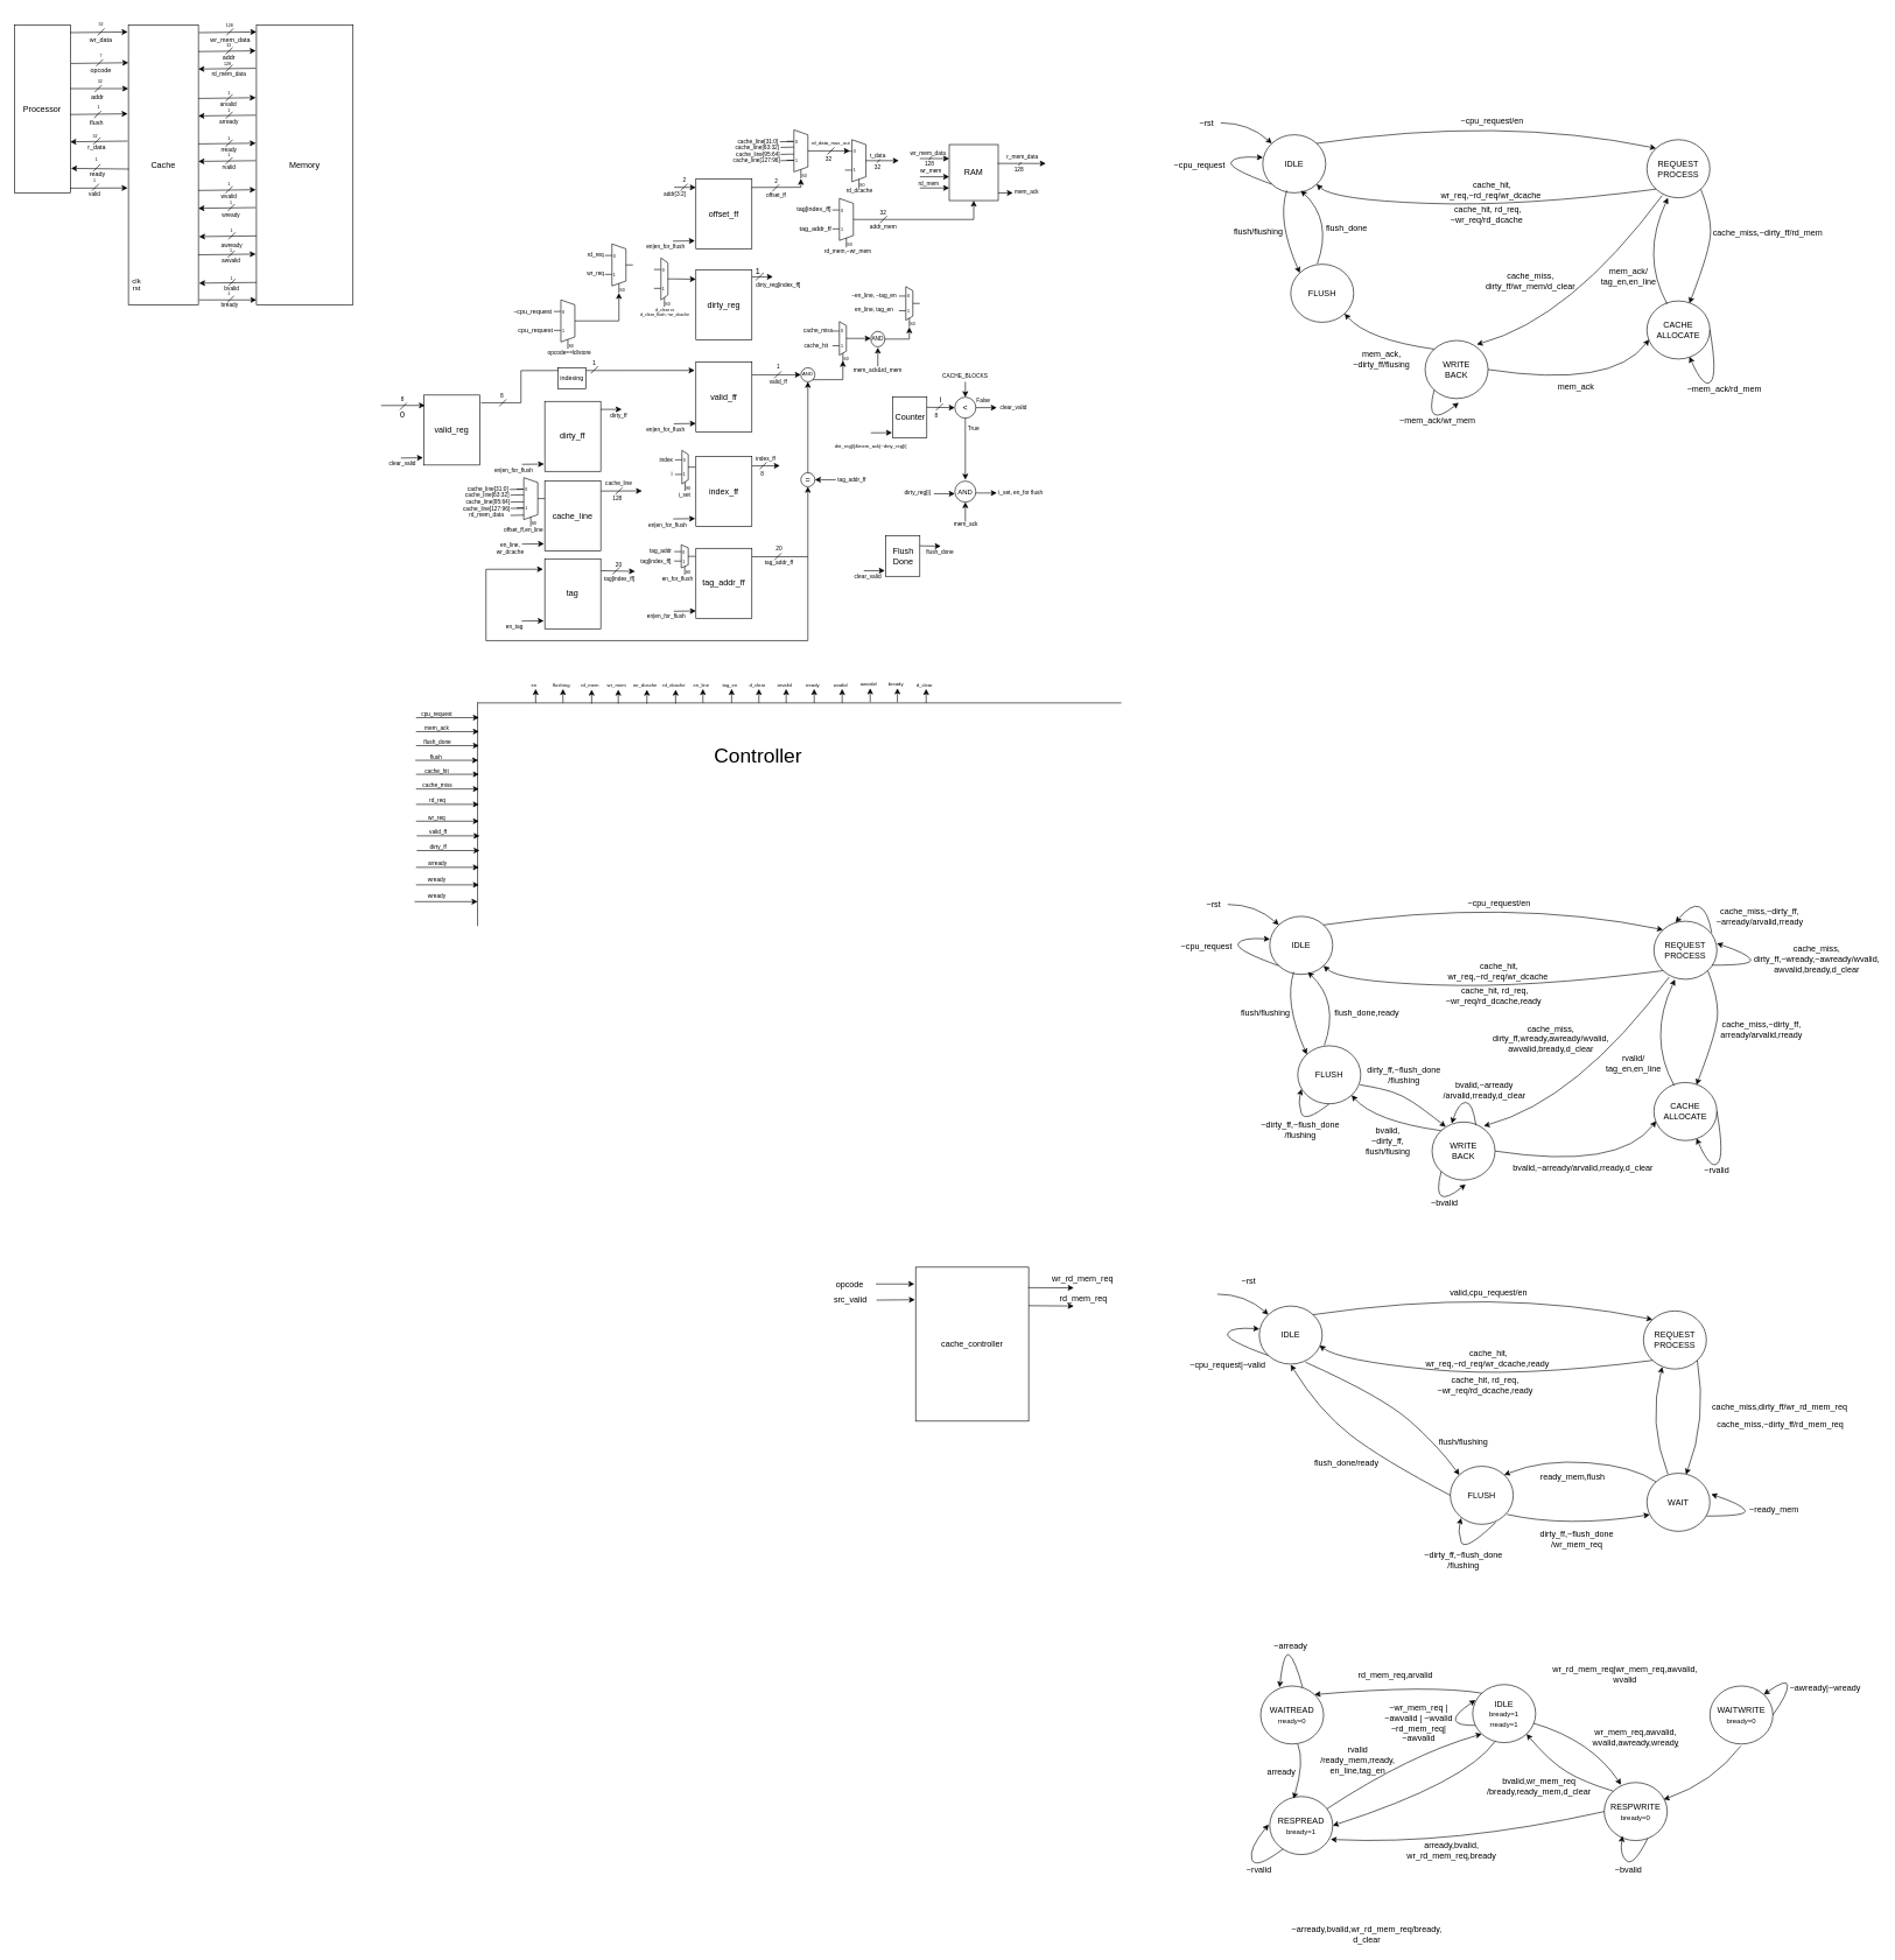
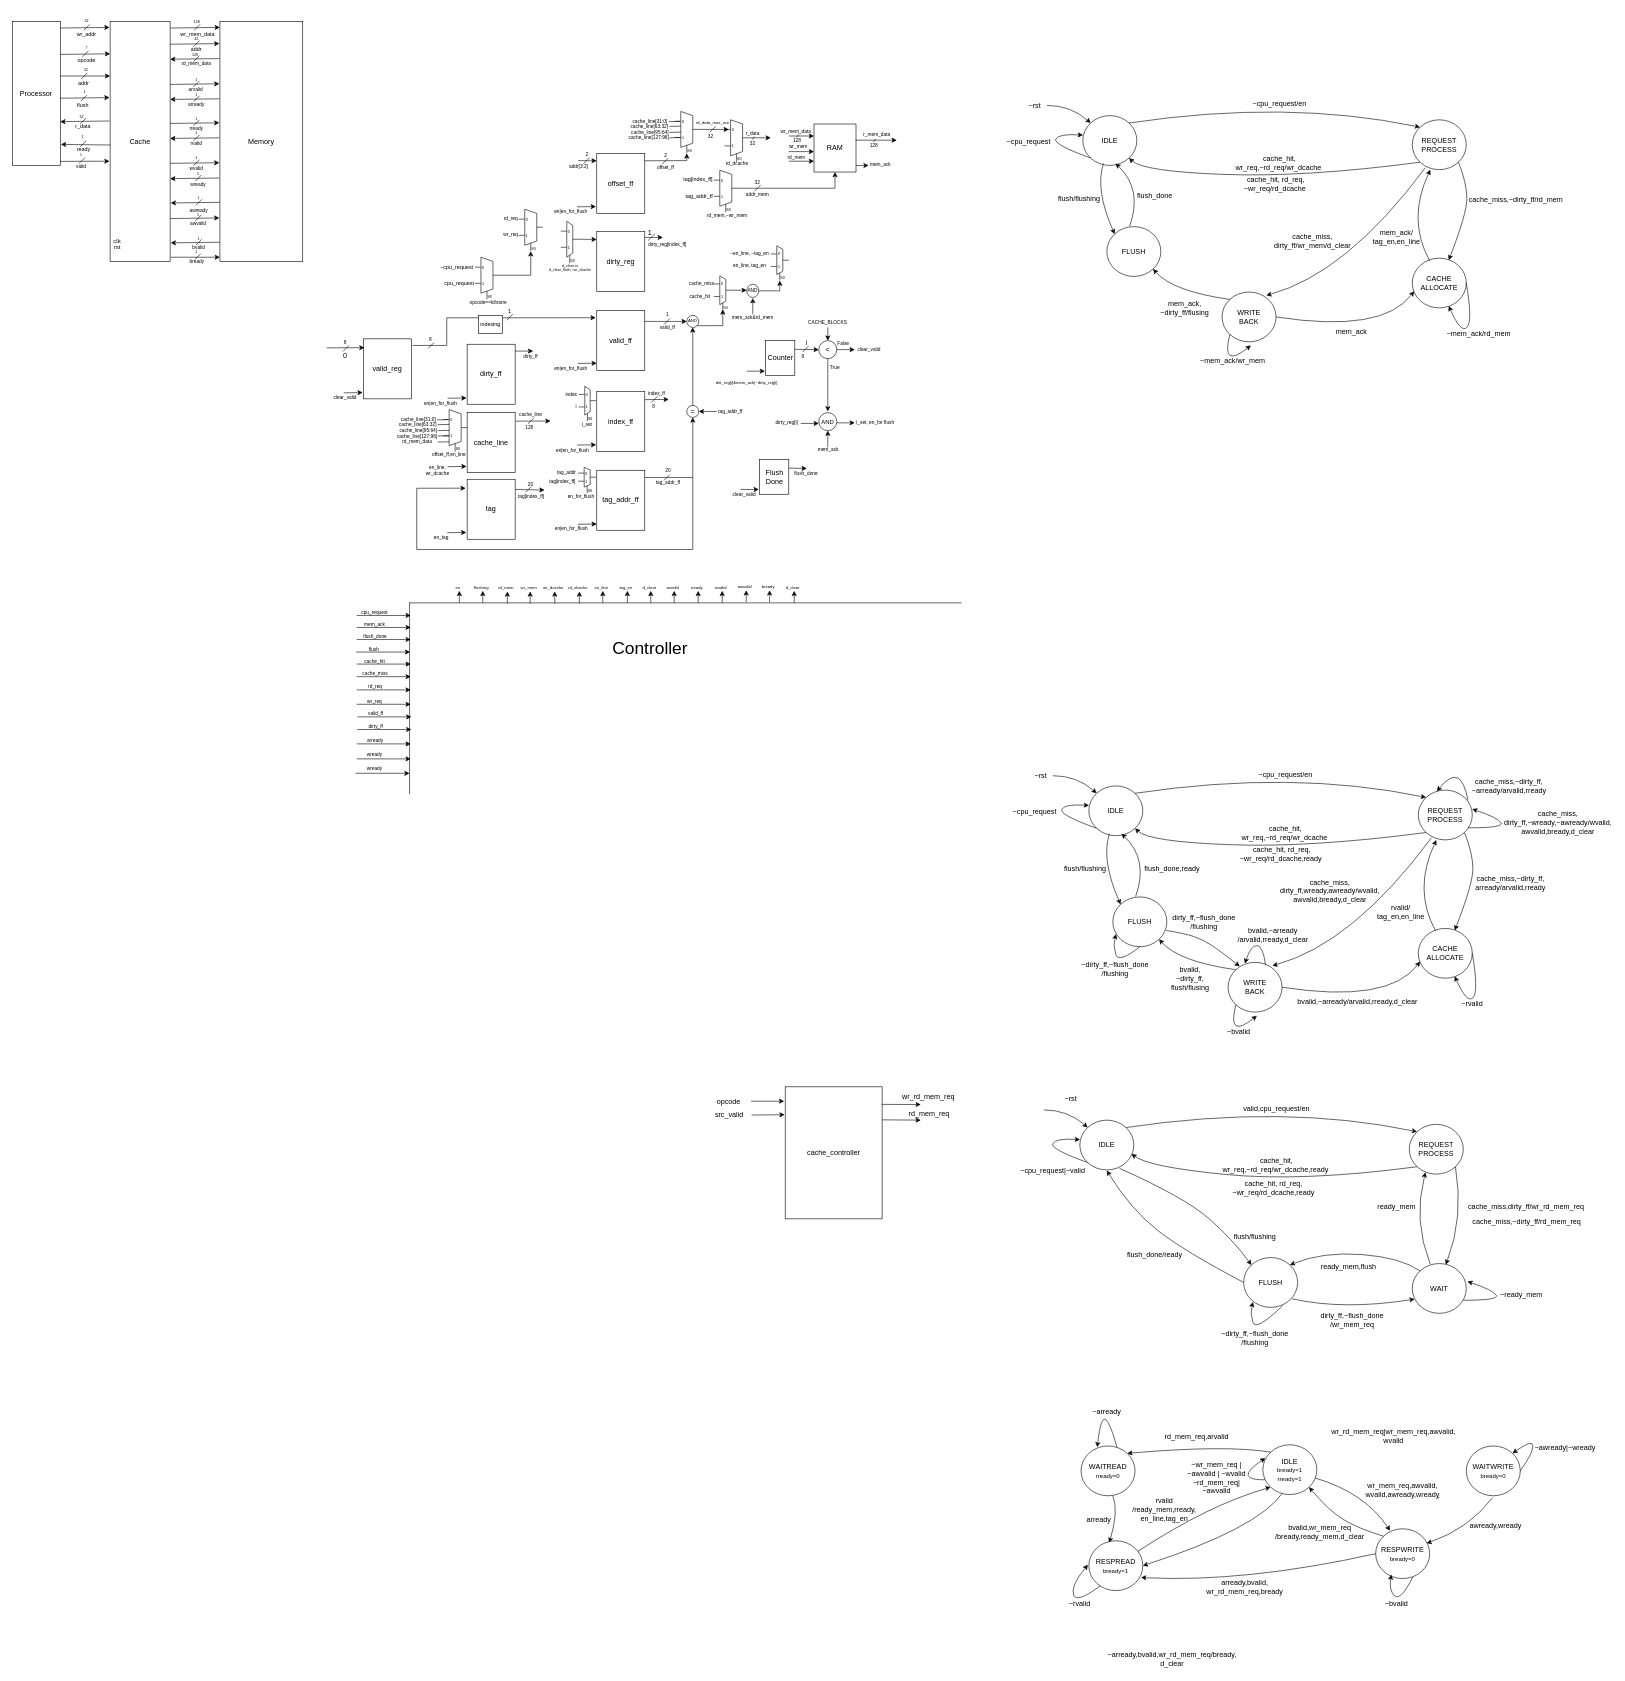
- <mxCell id="14" value="wr_data" style="text;html=1;align=center;verticalAlign=middle;whiteSpace=wrap;rounded=0;fontSize=9;" parent="1" vertex="1"><mxGeometry x="114" y="41" width="60" height="30" as="geometry" /></mxCell>
+ <mxCell id="14" value="wr_addr" style="text;html=1;align=center;verticalAlign=middle;whiteSpace=wrap;rounded=0;fontSize=9;" parent="1" vertex="1"><mxGeometry x="114" y="41" width="60" height="30" as="geometry" /></mxCell>
+ <mxCell id="426" value="ready_mem" style="text;html=1;align=center;verticalAlign=middle;whiteSpace=wrap;rounded=0;" parent="1" vertex="1"><mxGeometry x="2297" y="1995" width="60" height="30" as="geometry" /></mxCell>
+ <mxCell id="435" value="awready,wready" style="text;html=1;align=center;verticalAlign=middle;whiteSpace=wrap;rounded=0;" parent="1" vertex="1"><mxGeometry x="2462" y="2527" width="60" height="30" as="geometry" /></mxCell>
